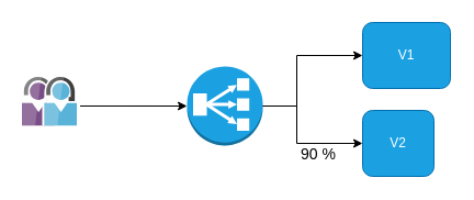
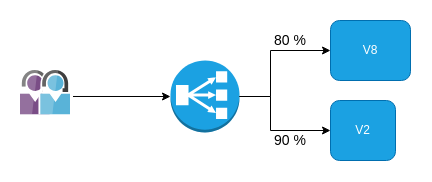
+ <mxCell id="9" value="&lt;font color=&quot;#000000&quot; style=&quot;font-size: 14px&quot;&gt;80 %&lt;/font&gt;" style="text;html=1;strokeColor=none;fillColor=none;align=center;verticalAlign=middle;whiteSpace=wrap;rounded=0;" vertex="1" parent="1"><mxGeometry x="270" y="30" width="40" height="20" as="geometry" /></mxCell>
- <mxCell id="4" value="V1" style="rounded=1;whiteSpace=wrap;html=1;fillColor=#1ba1e2;strokeColor=#006EAF;fontColor=#ffffff;" vertex="1" parent="1"><mxGeometry x="330" y="20" width="80" height="60" as="geometry" /></mxCell>
+ <mxCell id="4" value="V8" style="rounded=1;whiteSpace=wrap;html=1;fillColor=#1ba1e2;strokeColor=#006EAF;fontColor=#ffffff;" vertex="1" parent="1"><mxGeometry x="330" y="20" width="80" height="60" as="geometry" /></mxCell>
